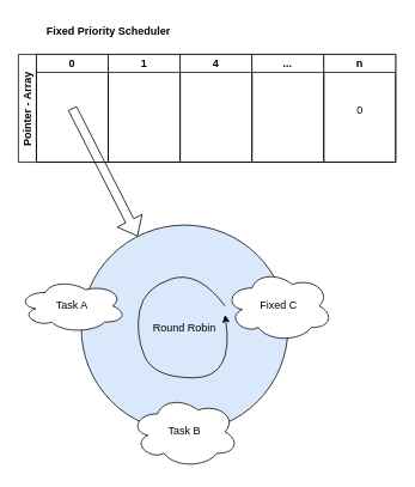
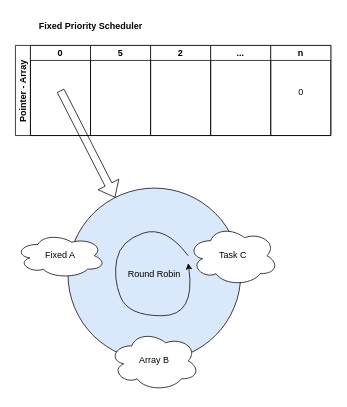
- <mxCell id="5" value="1" style="swimlane;startSize=20;" vertex="1" parent="3"><mxGeometry x="100" width="80" height="120" as="geometry" /></mxCell>
+ <mxCell id="5" value="5" style="swimlane;startSize=20;" vertex="1" parent="3"><mxGeometry x="100" width="80" height="120" as="geometry" /></mxCell>
- <mxCell id="6" value="4" style="swimlane;startSize=20;" vertex="1" parent="3"><mxGeometry x="180" width="80" height="120" as="geometry" /></mxCell>
+ <mxCell id="6" value="2" style="swimlane;startSize=20;" vertex="1" parent="3"><mxGeometry x="180" width="80" height="120" as="geometry" /></mxCell>
- <mxCell id="12" value="Task A" style="ellipse;shape=cloud;whiteSpace=wrap;html=1;" vertex="1" parent="1"><mxGeometry x="20" y="310" width="120" height="60" as="geometry" /></mxCell>
+ <mxCell id="12" value="Fixed A" style="ellipse;shape=cloud;whiteSpace=wrap;html=1;" vertex="1" parent="1"><mxGeometry x="20" y="310" width="120" height="60" as="geometry" /></mxCell>
- <mxCell id="14" value="Fixed C" style="ellipse;shape=cloud;whiteSpace=wrap;html=1;" vertex="1" parent="1"><mxGeometry x="250" y="300" width="120" height="80" as="geometry" /></mxCell>
+ <mxCell id="14" value="Task C" style="ellipse;shape=cloud;whiteSpace=wrap;html=1;" vertex="1" parent="1"><mxGeometry x="250" y="300" width="120" height="80" as="geometry" /></mxCell>
- <mxCell id="13" value="Task B" style="ellipse;shape=cloud;whiteSpace=wrap;html=1;" vertex="1" parent="1"><mxGeometry x="145" y="440" width="120" height="80" as="geometry" /></mxCell>
+ <mxCell id="13" value="Array B" style="ellipse;shape=cloud;whiteSpace=wrap;html=1;" vertex="1" parent="1"><mxGeometry x="145" y="440" width="120" height="80" as="geometry" /></mxCell>
